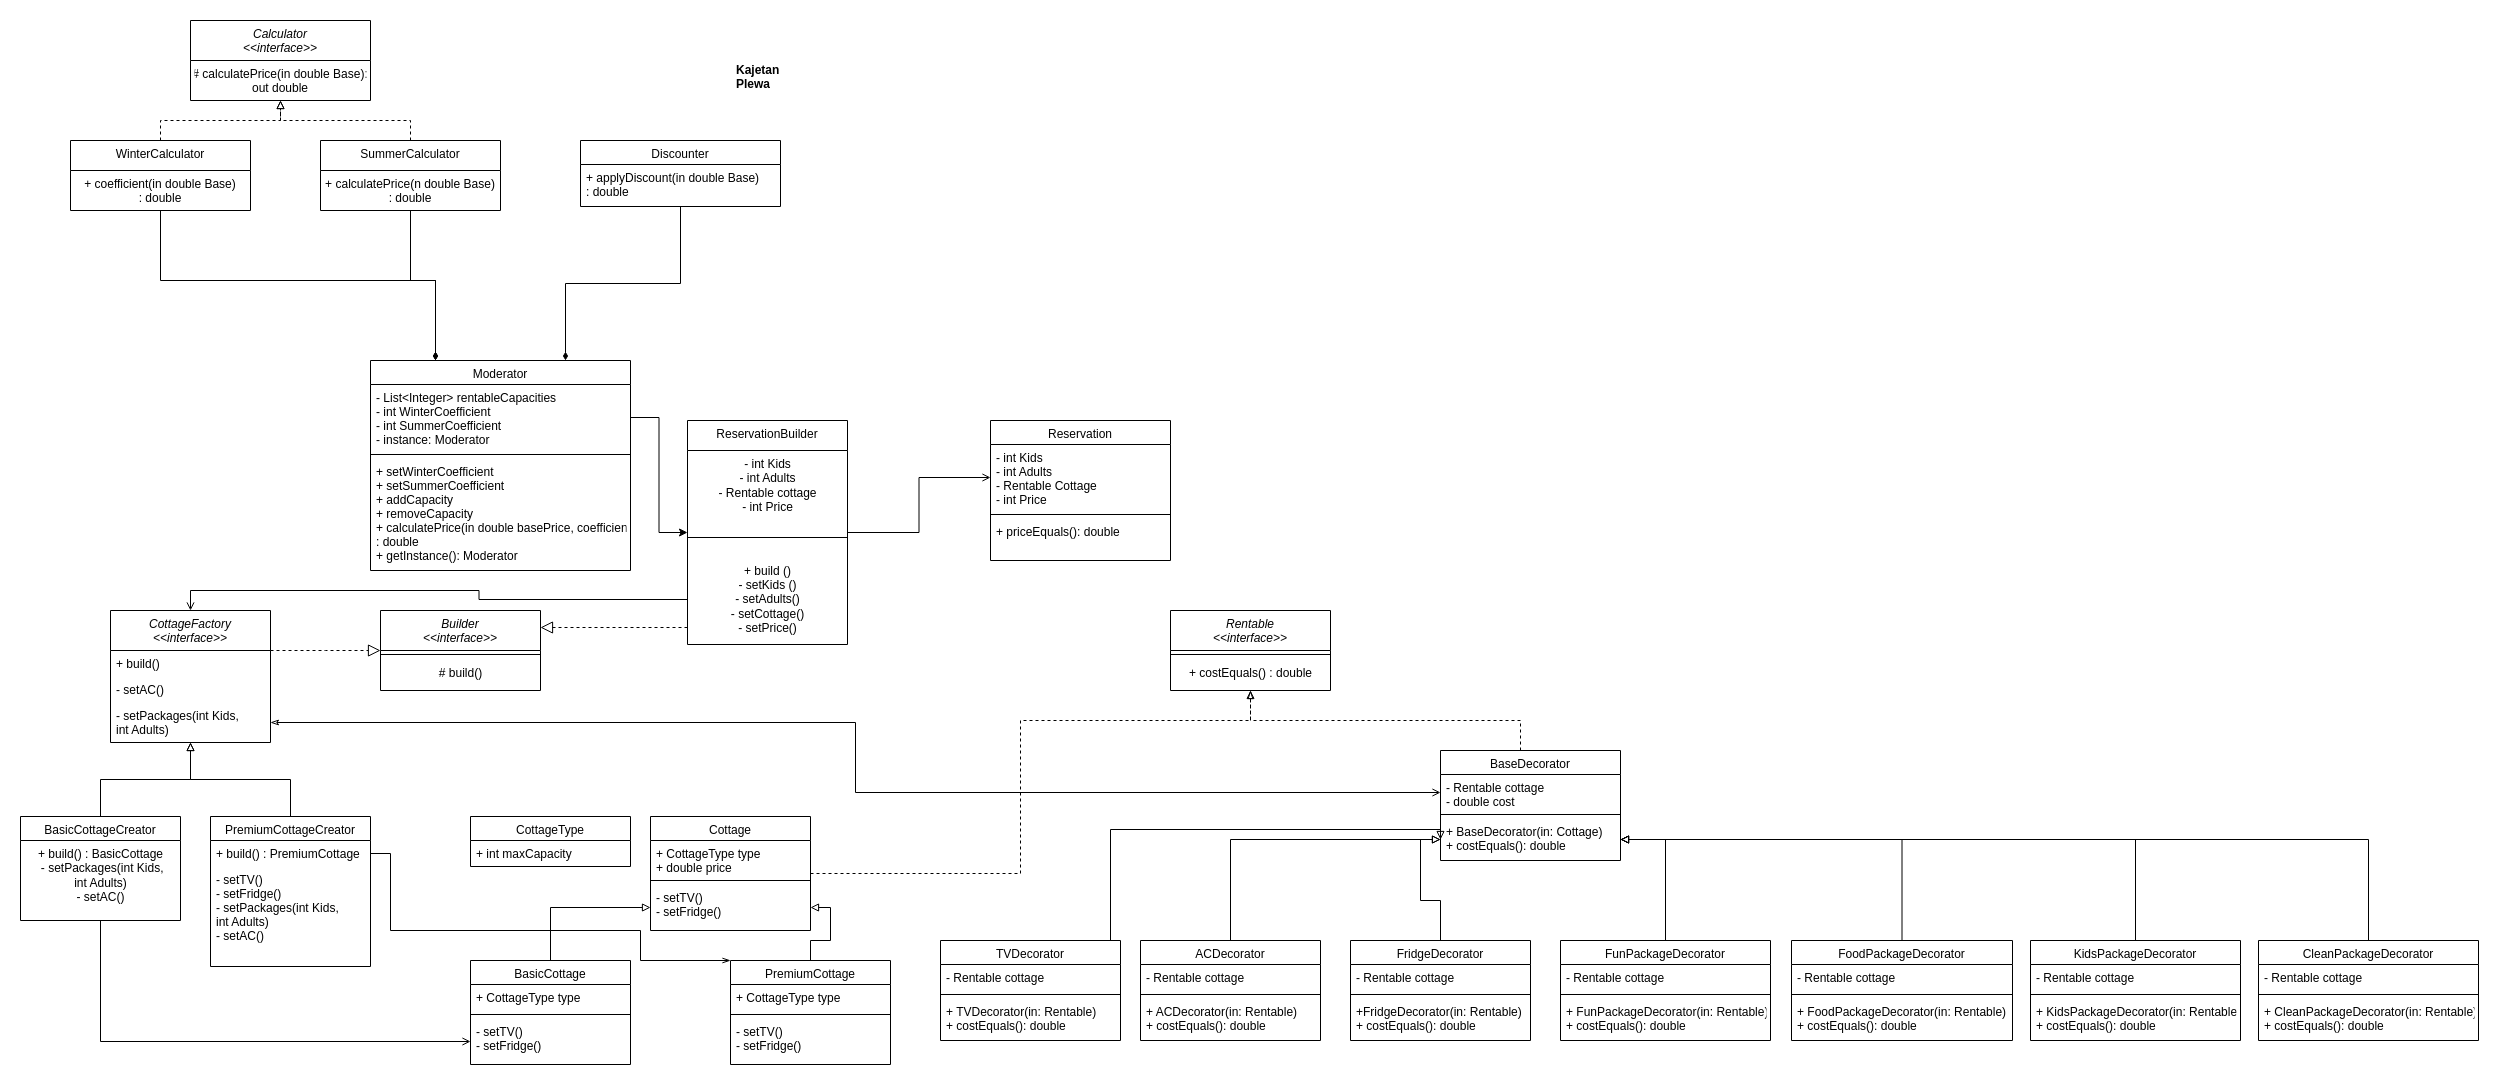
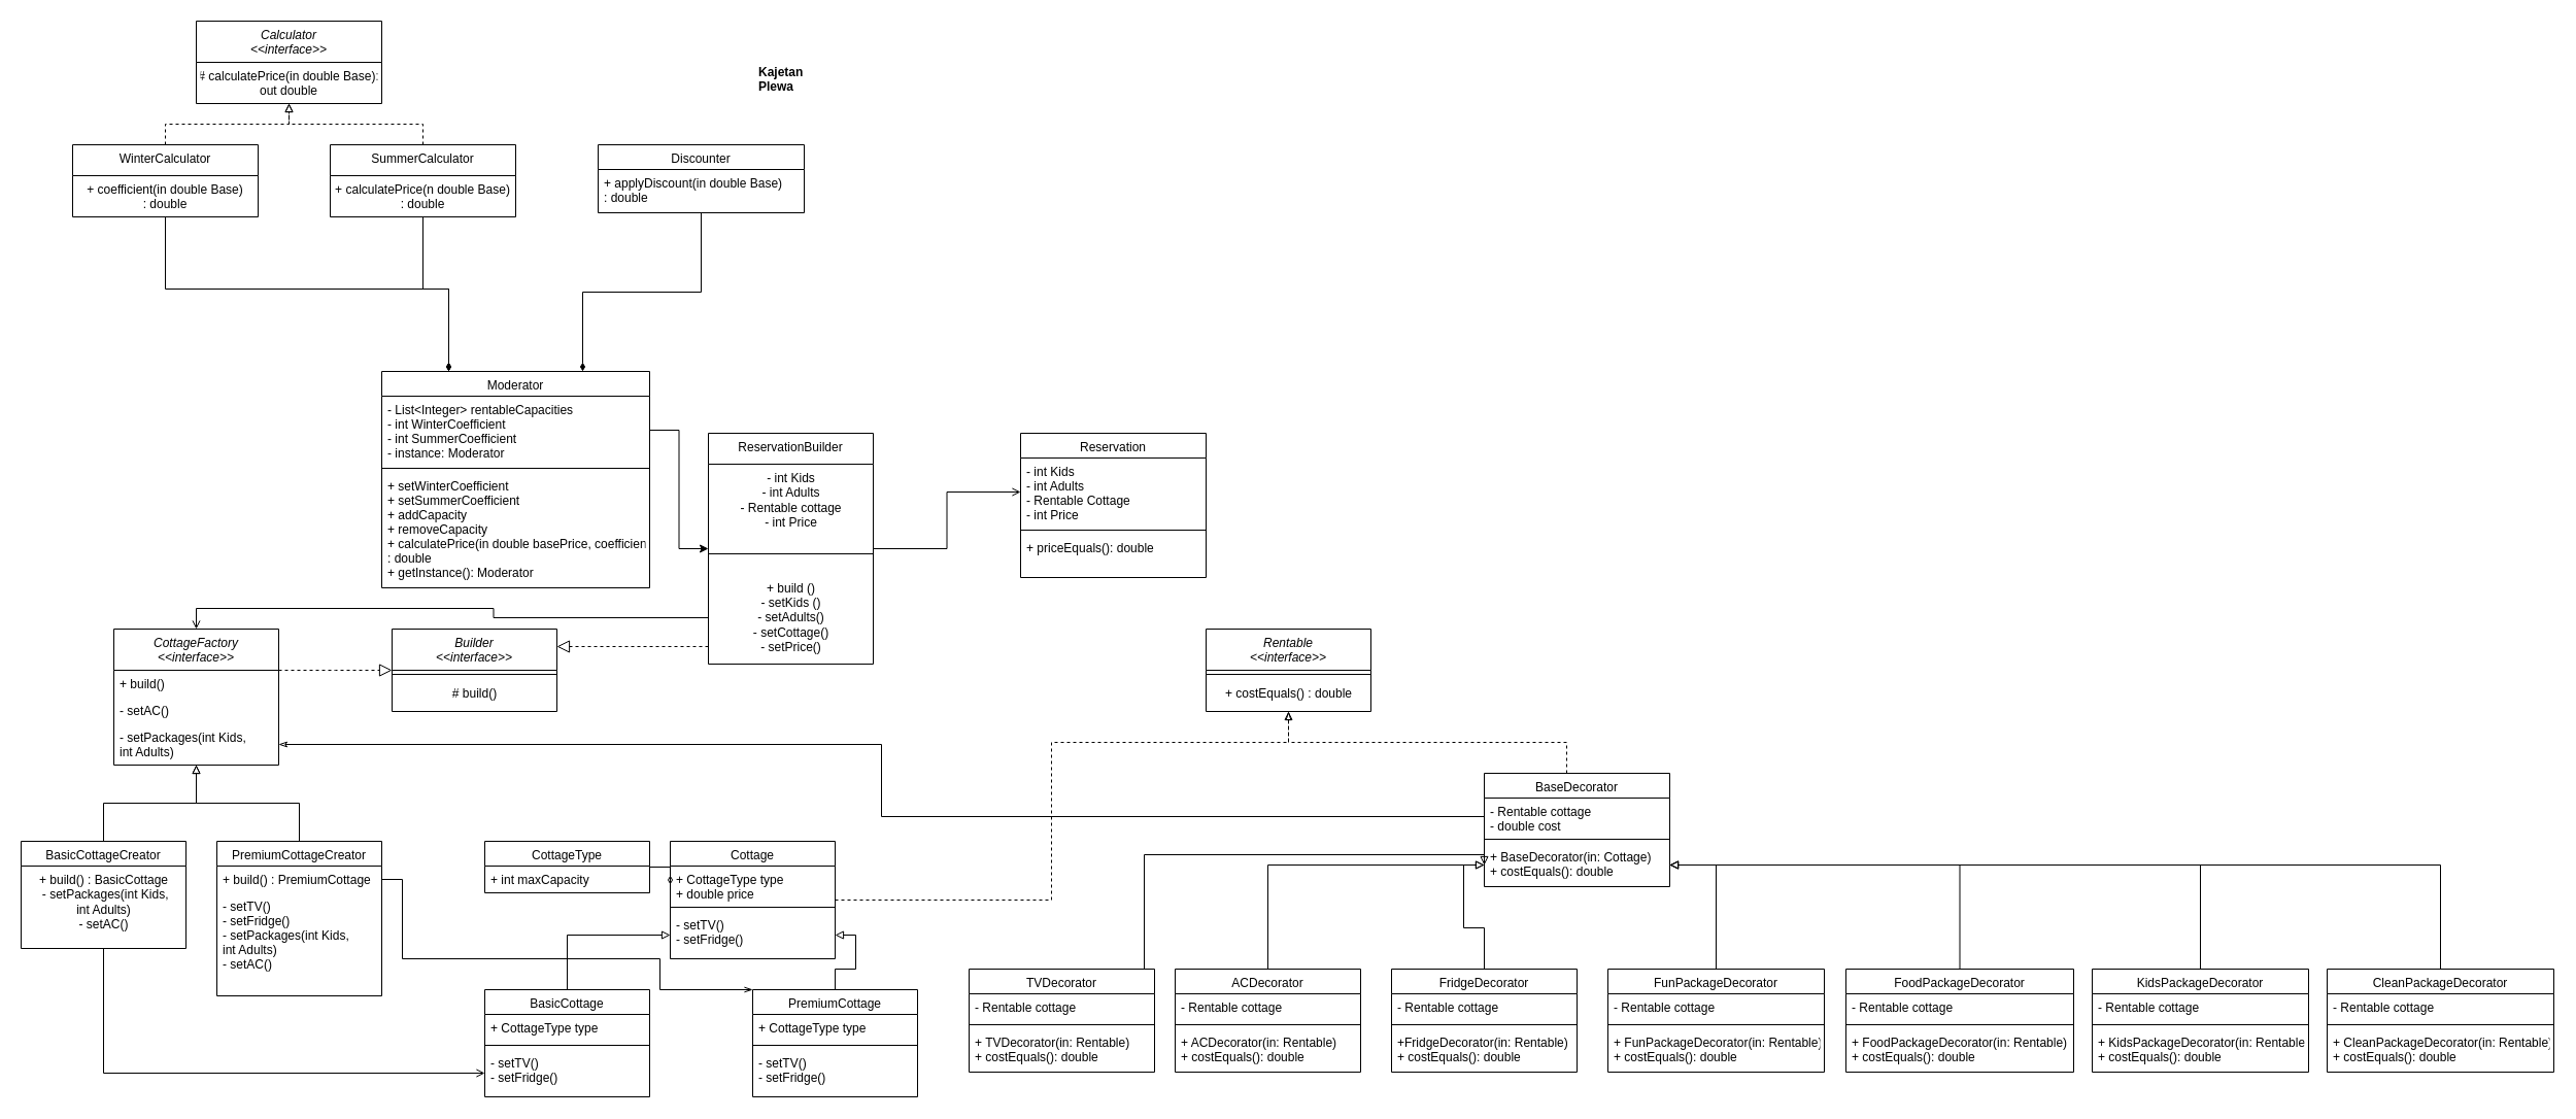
- <mxCell id="86" style="edgeStyle=orthogonalEdgeStyle;rounded=0;orthogonalLoop=1;jettySize=auto;html=1;entryX=0;entryY=0.5;entryDx=0;entryDy=0;endArrow=open;endFill=0;startArrow=classicThin;startFill=0;" edge="1" parent="1" source="8" target="35"><mxGeometry relative="1" as="geometry" /></mxCell>
+ <mxCell id="86" style="edgeStyle=orthogonalEdgeStyle;rounded=0;orthogonalLoop=1;jettySize=auto;html=1;entryX=0;entryY=0.5;entryDx=0;entryDy=0;endArrow=none;endFill=0;startArrow=classicThin;startFill=0;" edge="1" parent="1" source="8" target="35"><mxGeometry relative="1" as="geometry" /></mxCell>
+ <mxCell id="73" style="edgeStyle=orthogonalEdgeStyle;rounded=0;orthogonalLoop=1;jettySize=auto;html=1;entryX=0;entryY=0.5;entryDx=0;entryDy=0;endArrow=diamondThin;endFill=0;" edge="1" parent="1" source="74" target="30"><mxGeometry relative="1" as="geometry" /></mxCell>
